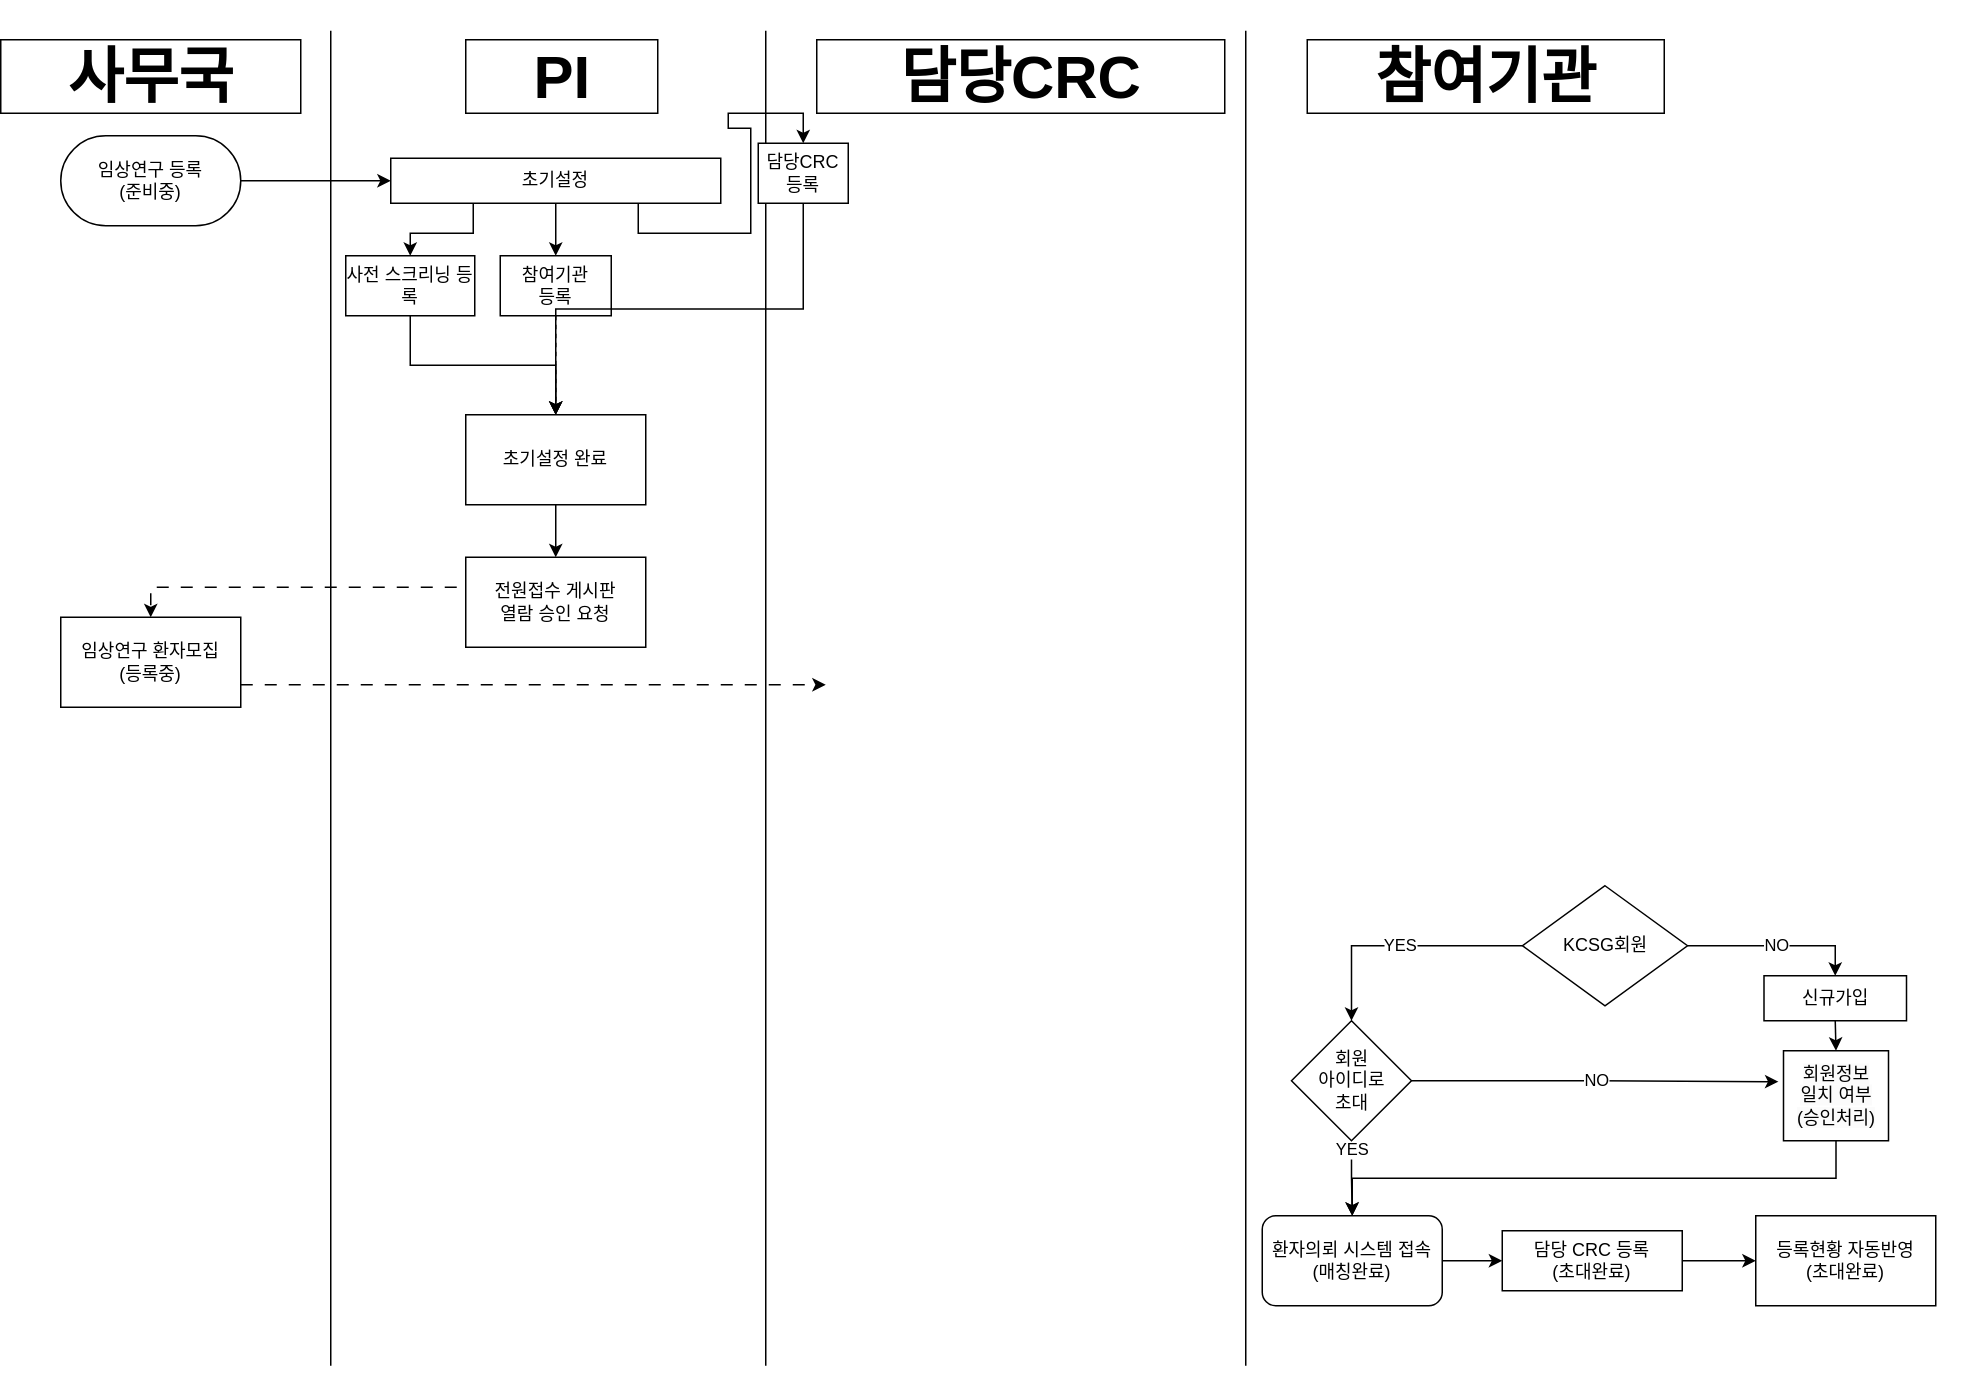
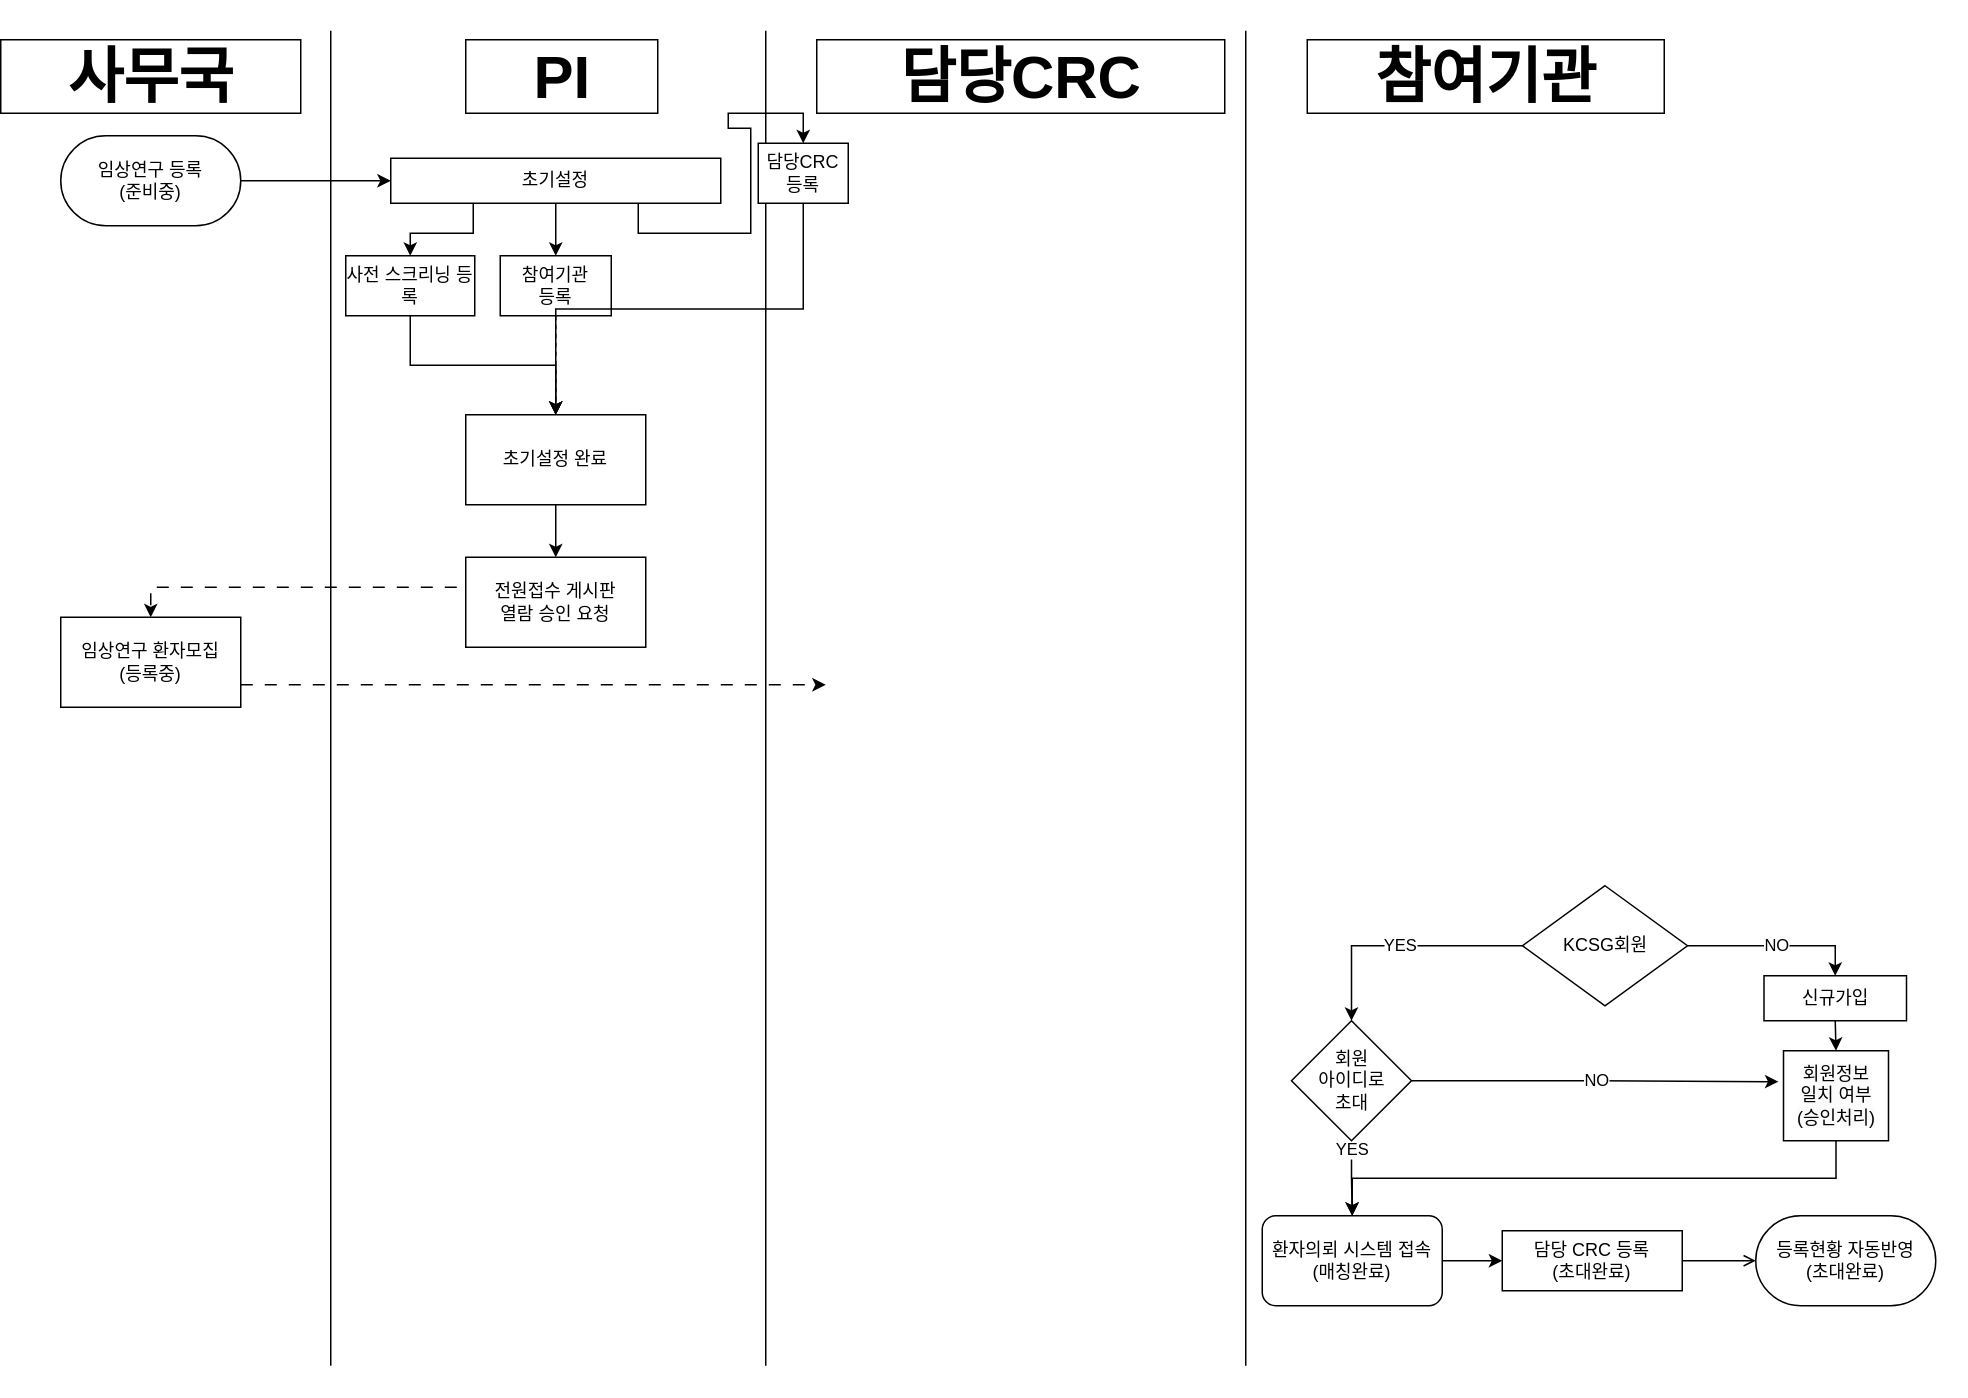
- <mxCell id="25" style="edgeStyle=orthogonalEdgeStyle;rounded=0;orthogonalLoop=1;jettySize=auto;html=1;exitX=1;exitY=0.5;exitDx=0;exitDy=0;entryX=0;entryY=0.5;entryDx=0;entryDy=0;" parent="1" source="26" edge="1" target="27"><mxGeometry relative="1" as="geometry"><mxPoint x="1135" y="719" as="targetPoint" /></mxGeometry></mxCell>
+ <mxCell id="25" style="edgeStyle=orthogonalEdgeStyle;rounded=0;orthogonalLoop=1;jettySize=auto;html=1;exitX=1;exitY=0.5;exitDx=0;exitDy=0;entryX=0;entryY=0.5;entryDx=0;entryDy=0;endArrow=open;" parent="1" source="26" edge="1" target="27"><mxGeometry relative="1" as="geometry"><mxPoint x="1135" y="719" as="targetPoint" /></mxGeometry></mxCell>
- <mxCell id="27" value="등록현황 자동반영&lt;br&gt;(초대완료)" style="whiteSpace=wrap;html=1;arcSize=50;rounded=0;" parent="1" vertex="1"><mxGeometry x="1150" y="810" width="120" height="60" as="geometry" /></mxCell>
+ <mxCell id="27" value="등록현황 자동반영&lt;br&gt;(초대완료)" style="rounded=1;whiteSpace=wrap;html=1;arcSize=50;" parent="1" vertex="1"><mxGeometry x="1150" y="810" width="120" height="60" as="geometry" /></mxCell>
